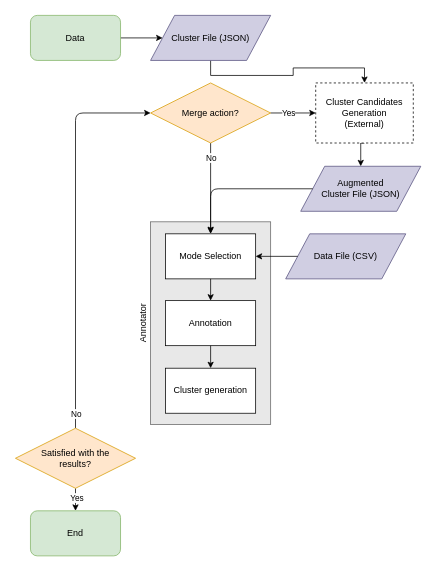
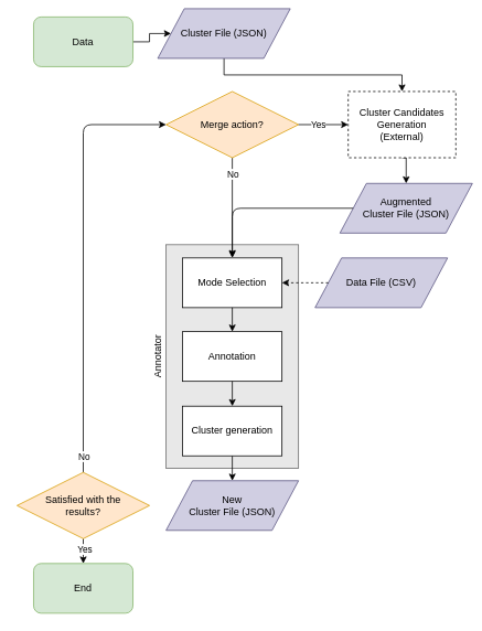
- <mxCell id="5" value="Cluster File (JSON)" style="shape=parallelogram;perimeter=parallelogramPerimeter;whiteSpace=wrap;html=1;fillColor=#d0cee2;strokeColor=#56517e;" parent="1" vertex="1"><mxGeometry x="200" y="20" width="160" height="60" as="geometry" /></mxCell>
+ <mxCell id="5" value="Cluster File (JSON)" style="shape=parallelogram;perimeter=parallelogramPerimeter;whiteSpace=wrap;html=1;fillColor=#d0cee2;strokeColor=#56517e;" parent="1" vertex="1"><mxGeometry x="190" y="10" width="160" height="60" as="geometry" /></mxCell>
- <mxCell id="11" value="Augmented&lt;br&gt;Cluster File (JSON)" style="shape=parallelogram;perimeter=parallelogramPerimeter;whiteSpace=wrap;html=1;fillColor=#d0cee2;strokeColor=#56517e;" parent="1" vertex="1"><mxGeometry x="400" y="221" width="160" height="60" as="geometry" /></mxCell>
+ <mxCell id="11" value="Augmented&lt;br&gt;Cluster File (JSON)" style="shape=parallelogram;perimeter=parallelogramPerimeter;whiteSpace=wrap;html=1;fillColor=#d0cee2;strokeColor=#56517e;" parent="1" vertex="1"><mxGeometry x="410" y="221" width="160" height="60" as="geometry" /></mxCell>
- <mxCell id="18" value="" style="endArrow=classic;html=1;entryX=1;entryY=0.5;entryDx=0;entryDy=0;" parent="1" source="3" target="12" edge="1"><mxGeometry width="50" height="50" relative="1" as="geometry"><mxPoint x="390" y="164" as="sourcePoint" /><mxPoint x="440" y="164" as="targetPoint" /></mxGeometry></mxCell>
+ <mxCell id="18" value="" style="endArrow=classic;html=1;entryX=1;entryY=0.5;entryDx=0;entryDy=0;dashed=1;" parent="1" source="3" target="12" edge="1"><mxGeometry width="50" height="50" relative="1" as="geometry"><mxPoint x="390" y="164" as="sourcePoint" /><mxPoint x="440" y="164" as="targetPoint" /></mxGeometry></mxCell>
+ <mxCell id="14" style="edgeStyle=orthogonalEdgeStyle;rounded=1;orthogonalLoop=1;jettySize=auto;html=1;exitX=0.5;exitY=1;exitDx=0;exitDy=0;entryX=0.5;entryY=0;entryDx=0;entryDy=0;" parent="1" source="15" target="27" edge="1"><mxGeometry relative="1" as="geometry" /></mxCell>
+ <mxCell id="27" value="New&lt;br&gt;Cluster File (JSON)" style="shape=parallelogram;perimeter=parallelogramPerimeter;whiteSpace=wrap;html=1;fillColor=#d0cee2;strokeColor=#56517e;" parent="1" vertex="1"><mxGeometry x="200" y="580" width="160" height="60" as="geometry" /></mxCell>
